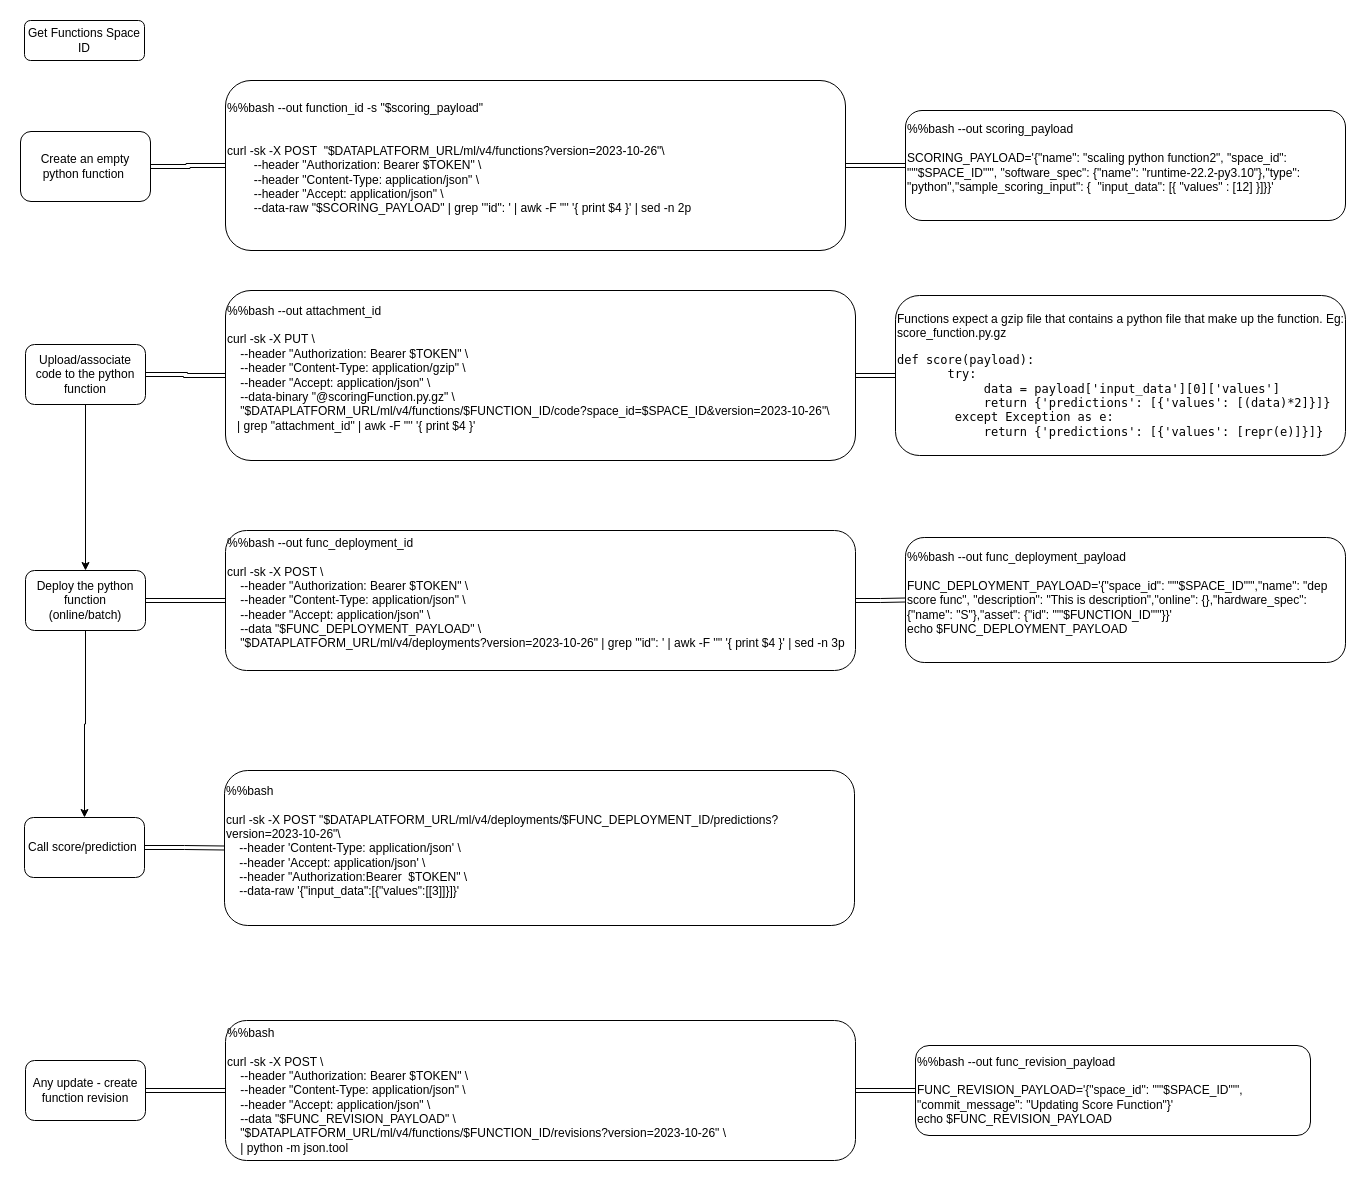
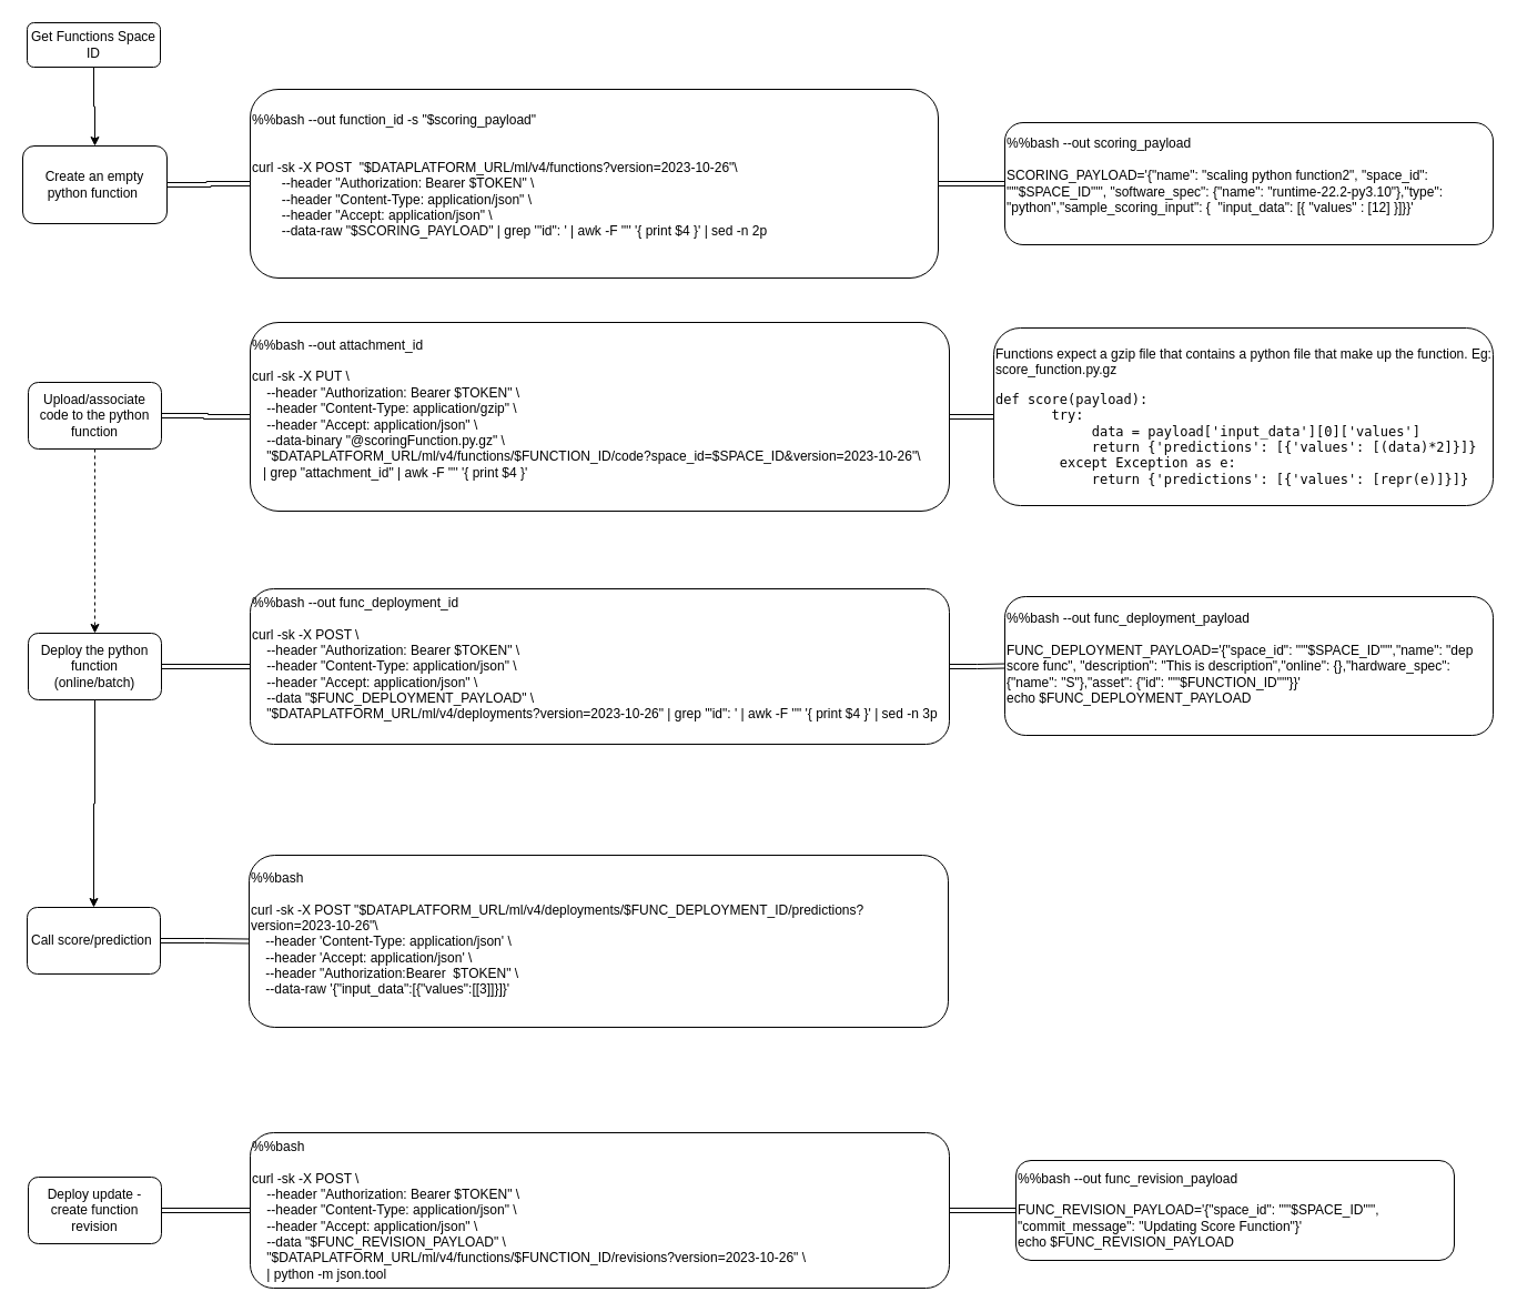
+ <mxCell id="2" value="" style="edgeStyle=orthogonalEdgeStyle;rounded=0;orthogonalLoop=1;jettySize=auto;html=1;" edge="1" parent="1" source="3" target="5"><mxGeometry relative="1" as="geometry" /></mxCell>
- <mxCell id="6" value="" style="edgeStyle=orthogonalEdgeStyle;rounded=0;orthogonalLoop=1;jettySize=auto;html=1;" edge="1" parent="1" source="8" target="11"><mxGeometry relative="1" as="geometry" /></mxCell>
+ <mxCell id="6" value="" style="edgeStyle=orthogonalEdgeStyle;rounded=0;orthogonalLoop=1;jettySize=auto;html=1;dashed=1;" edge="1" parent="1" source="8" target="11"><mxGeometry relative="1" as="geometry" /></mxCell>
- <mxCell id="25" value="Any update - create function revision" style="whiteSpace=wrap;html=1;rounded=1;glass=0;strokeWidth=1;shadow=0;" vertex="1" parent="1"><mxGeometry x="25" y="1060" width="120" height="60" as="geometry" /></mxCell>
+ <mxCell id="25" value="Deploy update - create function revision" style="whiteSpace=wrap;html=1;rounded=1;glass=0;strokeWidth=1;shadow=0;" vertex="1" parent="1"><mxGeometry x="25" y="1060" width="120" height="60" as="geometry" /></mxCell>
